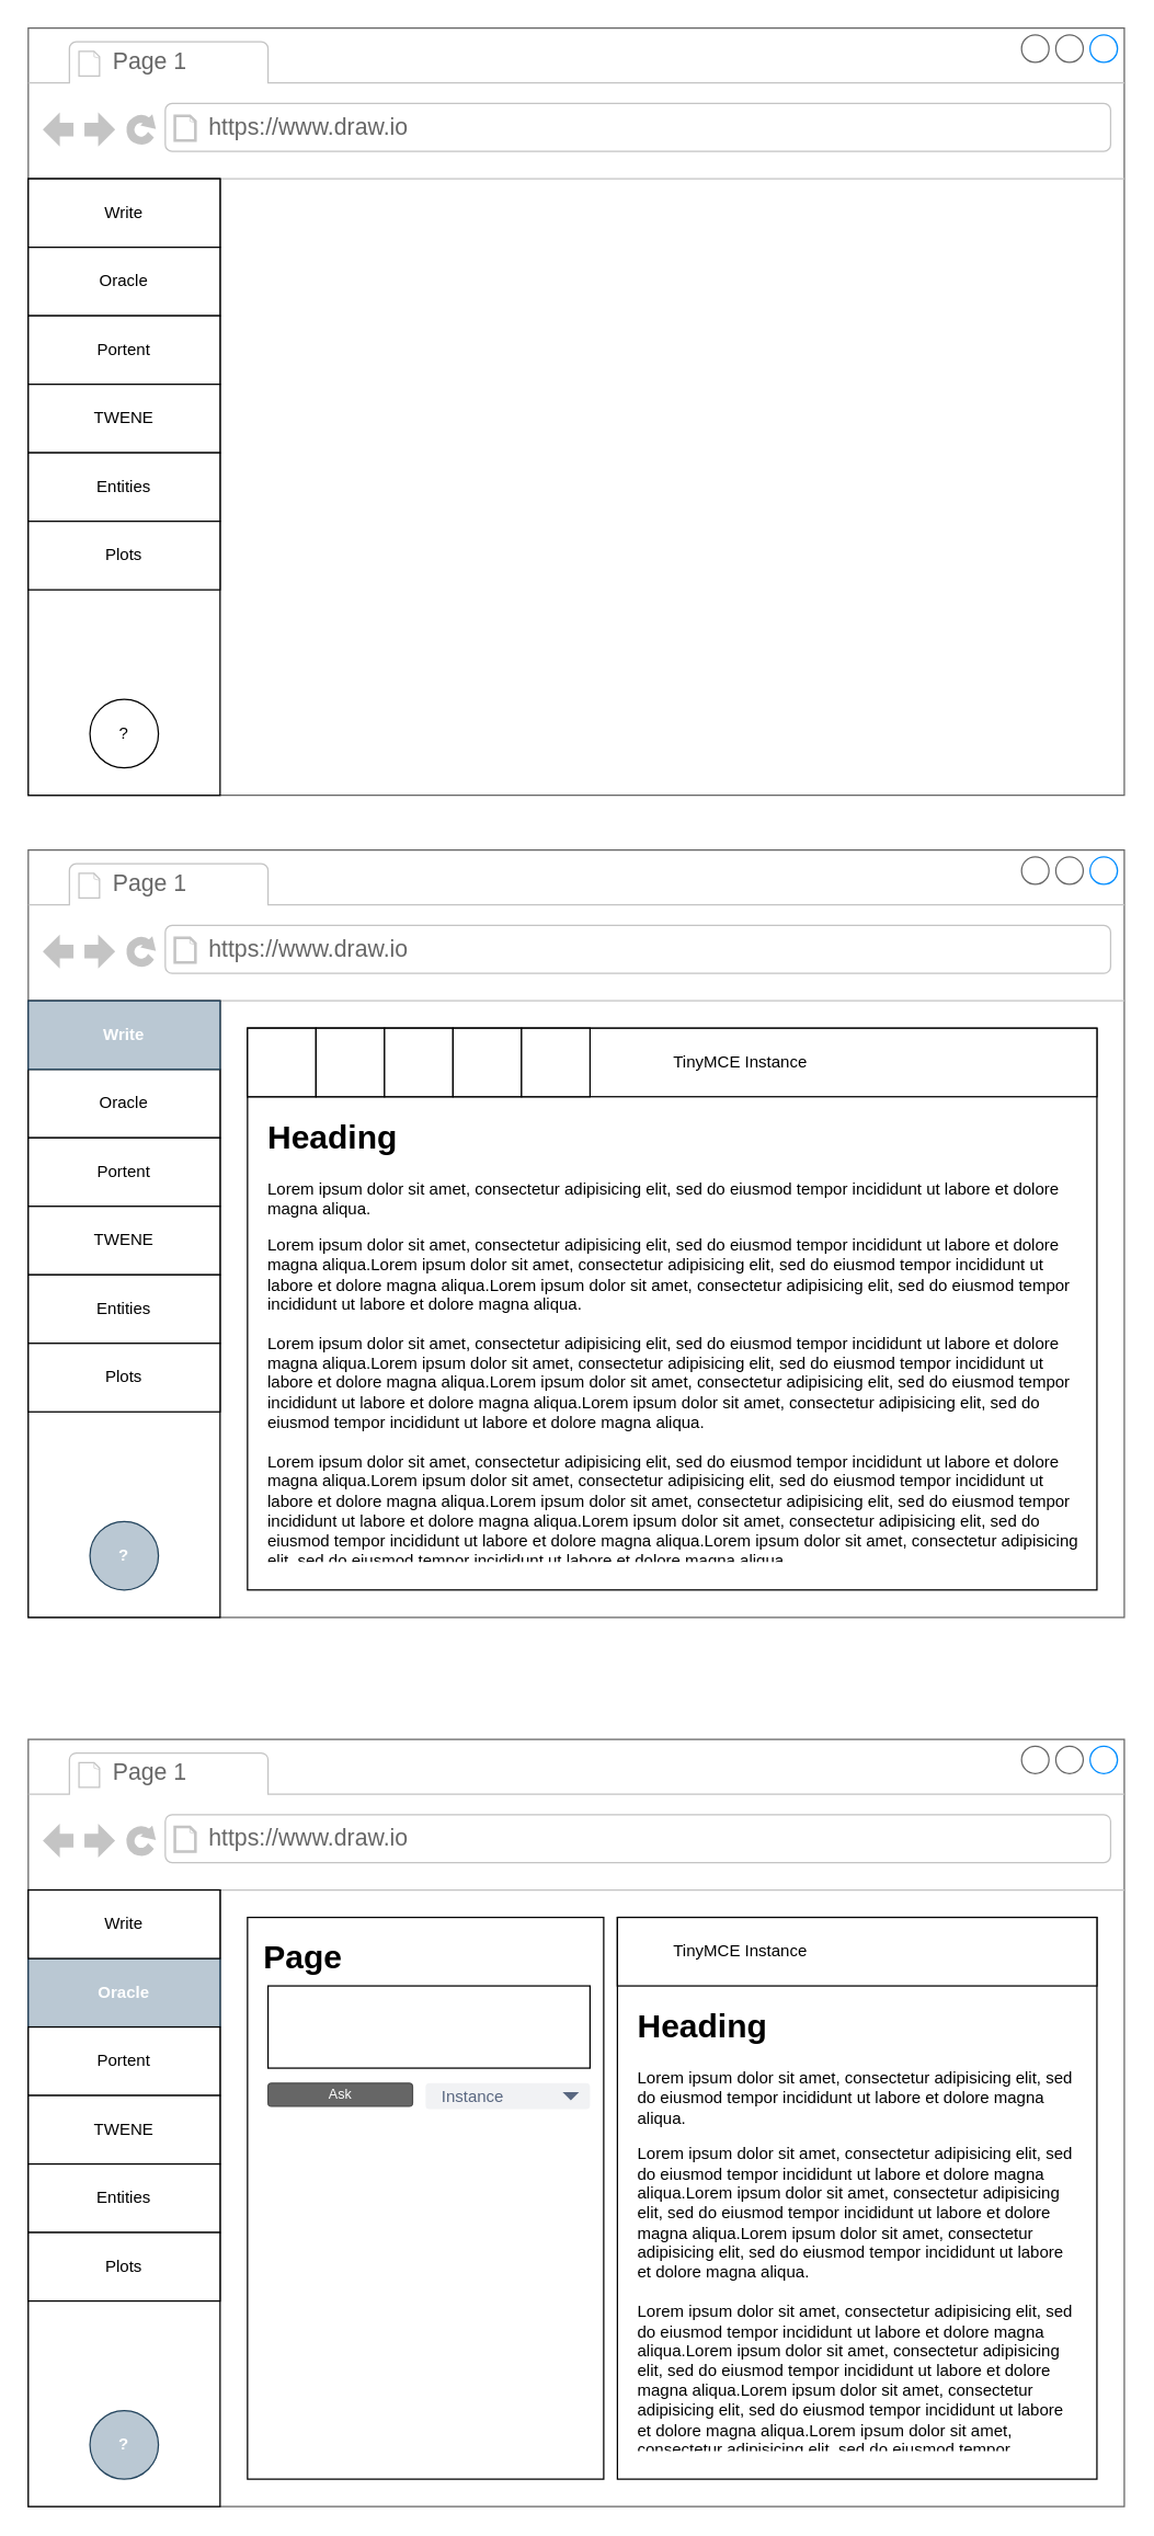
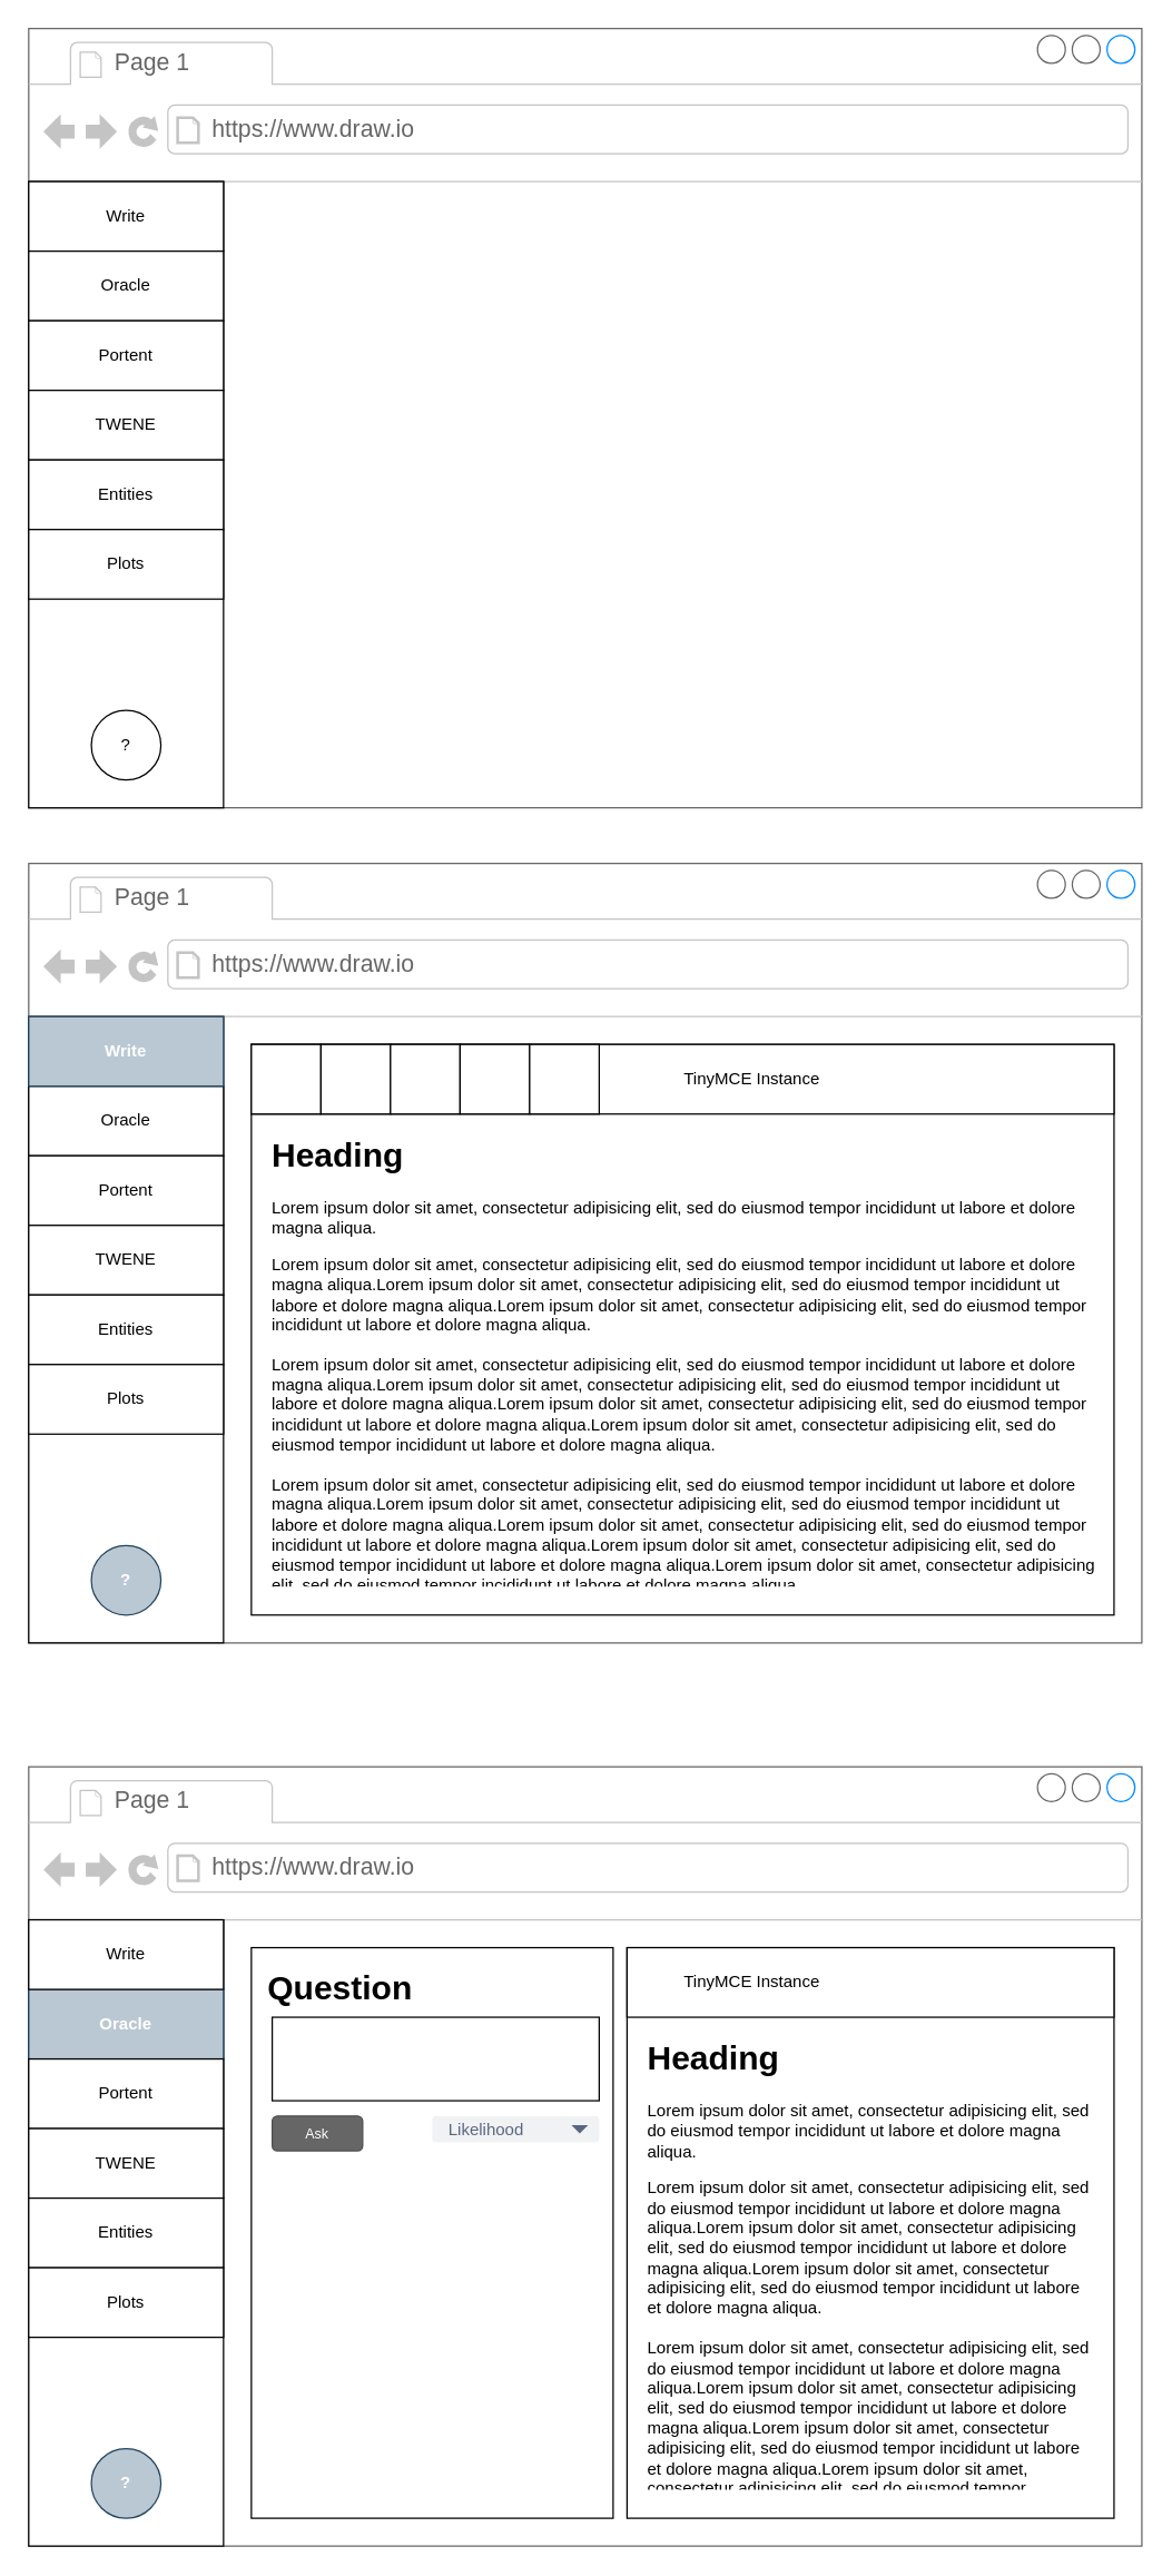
- <mxCell id="45" value="Page" style="text;strokeColor=none;fillColor=none;html=1;fontSize=24;fontStyle=1;verticalAlign=middle;align=left;fontColor=#000000;" parent="29" vertex="1"><mxGeometry x="170" y="140" width="110" height="40" as="geometry" /></mxCell>
+ <mxCell id="45" value="Question" style="text;strokeColor=none;fillColor=none;html=1;fontSize=24;fontStyle=1;verticalAlign=middle;align=left;fontColor=#000000;" parent="29" vertex="1"><mxGeometry x="170" y="140" width="110" height="40" as="geometry" /></mxCell>
- <mxCell id="47" value="Ask" style="rounded=1;html=1;shadow=0;dashed=0;whiteSpace=wrap;fontSize=10;fillColor=#666666;align=center;strokeColor=#4D4D4D;fontColor=#ffffff;" parent="29" vertex="1"><mxGeometry x="175" y="251" width="105.5" height="16.88" as="geometry" /></mxCell>
+ <mxCell id="47" value="Ask" style="rounded=1;html=1;shadow=0;dashed=0;whiteSpace=wrap;fontSize=10;fillColor=#666666;align=center;strokeColor=#4D4D4D;fontColor=#ffffff;" parent="29" vertex="1"><mxGeometry x="175" y="251" width="65" height="25" as="geometry" /></mxCell>
- <mxCell id="48" value="Instance" style="rounded=1;fillColor=#F1F2F4;strokeColor=none;html=1;fontColor=#596780;align=left;fontSize=12;spacingLeft=10;sketch=0;" parent="29" vertex="1"><mxGeometry x="290" y="251" width="120" height="19" as="geometry" /></mxCell>
+ <mxCell id="48" value="Likelihood" style="rounded=1;fillColor=#F1F2F4;strokeColor=none;html=1;fontColor=#596780;align=left;fontSize=12;spacingLeft=10;sketch=0;" parent="29" vertex="1"><mxGeometry x="290" y="251" width="120" height="19" as="geometry" /></mxCell>
